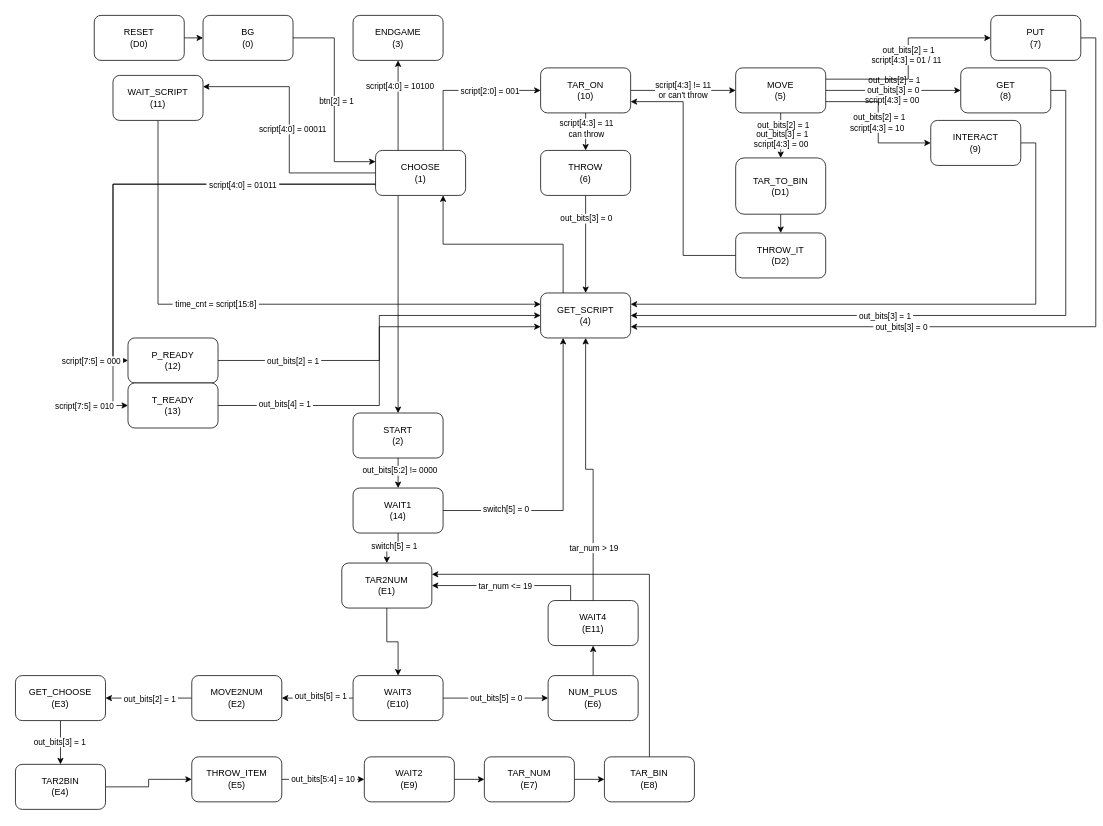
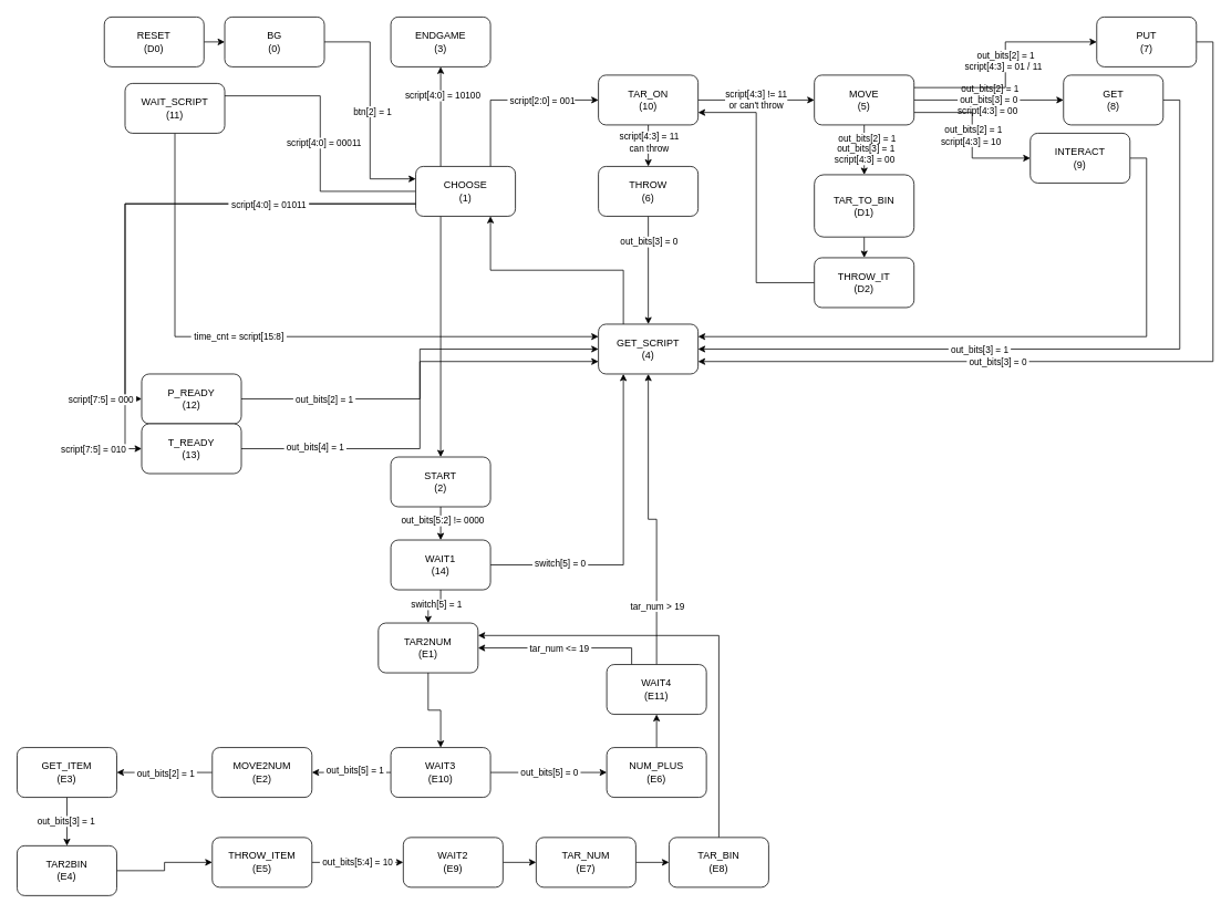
- <mxCell id="13" style="edgeStyle=orthogonalEdgeStyle;rounded=0;orthogonalLoop=1;jettySize=auto;html=1;exitX=0;exitY=0.5;exitDx=0;exitDy=0;entryX=1;entryY=0.25;entryDx=0;entryDy=0;" parent="1" source="16" target="46" edge="1"><mxGeometry relative="1" as="geometry" /></mxCell>
+ <mxCell id="13" style="edgeStyle=orthogonalEdgeStyle;rounded=0;orthogonalLoop=1;jettySize=auto;html=1;exitX=0;exitY=0.5;exitDx=0;exitDy=0;entryX=1;entryY=0.25;entryDx=0;entryDy=0;endArrow=none;" parent="1" source="16" target="46" edge="1"><mxGeometry relative="1" as="geometry" /></mxCell>
- <mxCell id="74" value="GET_CHOOSE&lt;br&gt;(E3)" style="rounded=1;whiteSpace=wrap;html=1;" parent="1" vertex="1"><mxGeometry x="20" y="900" width="120" height="60" as="geometry" /></mxCell>
+ <mxCell id="74" value="GET_ITEM&lt;br&gt;(E3)" style="rounded=1;whiteSpace=wrap;html=1;" parent="1" vertex="1"><mxGeometry x="20" y="900" width="120" height="60" as="geometry" /></mxCell>
